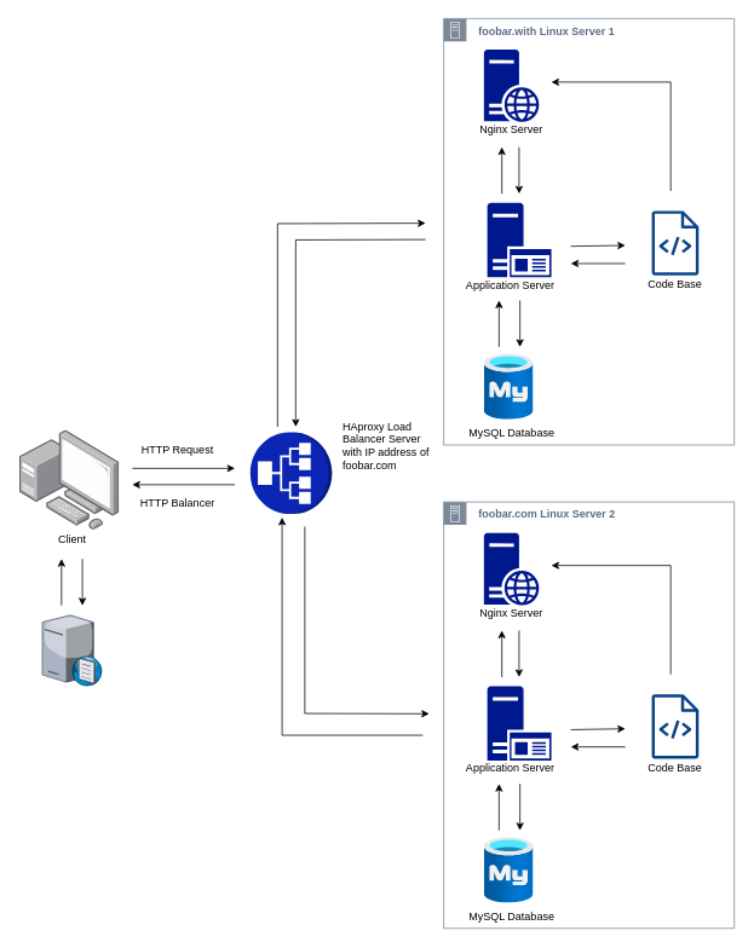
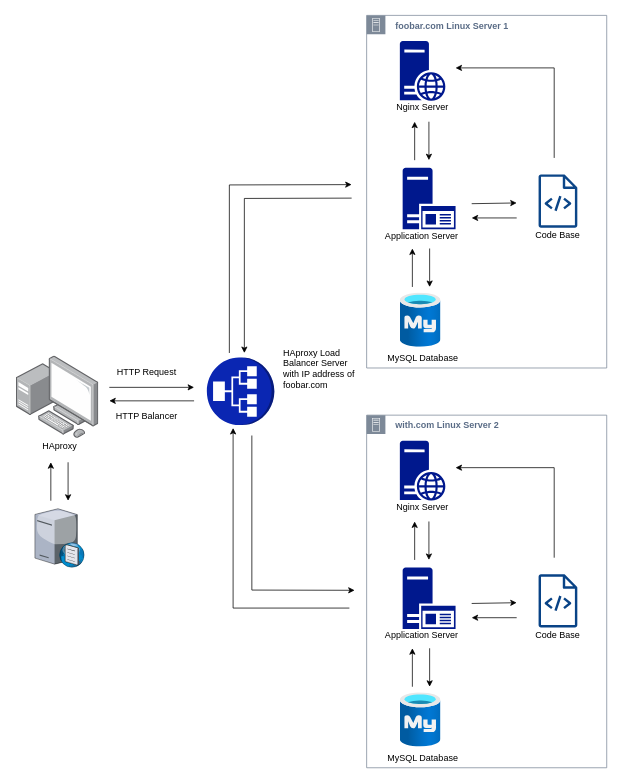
- <mxCell id="7" value="&lt;b&gt;&amp;nbsp; foobar.with Linux Server 1&lt;/b&gt;" style="points=[[0,0],[0.25,0],[0.5,0],[0.75,0],[1,0],[1,0.25],[1,0.5],[1,0.75],[1,1],[0.75,1],[0.5,1],[0.25,1],[0,1],[0,0.75],[0,0.5],[0,0.25]];outlineConnect=0;gradientColor=none;html=1;whiteSpace=wrap;fontSize=12;fontStyle=0;container=1;pointerEvents=0;collapsible=0;recursiveResize=0;shape=mxgraph.aws4.group;grIcon=mxgraph.aws4.group_on_premise;strokeColor=#7D8998;fillColor=none;verticalAlign=top;align=left;spacingLeft=30;fontColor=#5A6C86;dashed=0;" parent="1" vertex="1"><mxGeometry x="488" y="20" width="320" height="470" as="geometry" /></mxCell>
+ <mxCell id="7" value="&lt;b&gt;&amp;nbsp; foobar.com Linux Server 1&lt;/b&gt;" style="points=[[0,0],[0.25,0],[0.5,0],[0.75,0],[1,0],[1,0.25],[1,0.5],[1,0.75],[1,1],[0.75,1],[0.5,1],[0.25,1],[0,1],[0,0.75],[0,0.5],[0,0.25]];outlineConnect=0;gradientColor=none;html=1;whiteSpace=wrap;fontSize=12;fontStyle=0;container=1;pointerEvents=0;collapsible=0;recursiveResize=0;shape=mxgraph.aws4.group;grIcon=mxgraph.aws4.group_on_premise;strokeColor=#7D8998;fillColor=none;verticalAlign=top;align=left;spacingLeft=30;fontColor=#5A6C86;dashed=0;" parent="1" vertex="1"><mxGeometry x="488" y="20" width="320" height="470" as="geometry" /></mxCell>
- <mxCell id="27" value="&lt;b&gt;&amp;nbsp; foobar.com Linux Server 2&lt;/b&gt;" style="points=[[0,0],[0.25,0],[0.5,0],[0.75,0],[1,0],[1,0.25],[1,0.5],[1,0.75],[1,1],[0.75,1],[0.5,1],[0.25,1],[0,1],[0,0.75],[0,0.5],[0,0.25]];outlineConnect=0;gradientColor=none;html=1;whiteSpace=wrap;fontSize=12;fontStyle=0;container=1;pointerEvents=0;collapsible=0;recursiveResize=0;shape=mxgraph.aws4.group;grIcon=mxgraph.aws4.group_on_premise;strokeColor=#7D8998;fillColor=none;verticalAlign=top;align=left;spacingLeft=30;fontColor=#5A6C86;dashed=0;" vertex="1" parent="1"><mxGeometry x="488" y="552.86" width="320" height="470" as="geometry" /></mxCell>
+ <mxCell id="27" value="&lt;b&gt;&amp;nbsp; with.com Linux Server 2&lt;/b&gt;" style="points=[[0,0],[0.25,0],[0.5,0],[0.75,0],[1,0],[1,0.25],[1,0.5],[1,0.75],[1,1],[0.75,1],[0.5,1],[0.25,1],[0,1],[0,0.75],[0,0.5],[0,0.25]];outlineConnect=0;gradientColor=none;html=1;whiteSpace=wrap;fontSize=12;fontStyle=0;container=1;pointerEvents=0;collapsible=0;recursiveResize=0;shape=mxgraph.aws4.group;grIcon=mxgraph.aws4.group_on_premise;strokeColor=#7D8998;fillColor=none;verticalAlign=top;align=left;spacingLeft=30;fontColor=#5A6C86;dashed=0;" vertex="1" parent="1"><mxGeometry x="488" y="552.86" width="320" height="470" as="geometry" /></mxCell>
- <mxCell id="4" value="Client" style="text;strokeColor=none;align=center;fillColor=none;html=1;verticalAlign=middle;whiteSpace=wrap;rounded=0;" parent="1" vertex="1"><mxGeometry x="48.92" y="582.8" width="60" height="25" as="geometry" /></mxCell>
+ <mxCell id="4" value="HAproxy" style="text;strokeColor=none;align=center;fillColor=none;html=1;verticalAlign=middle;whiteSpace=wrap;rounded=0;" parent="1" vertex="1"><mxGeometry x="48.92" y="582.8" width="60" height="25" as="geometry" /></mxCell>
